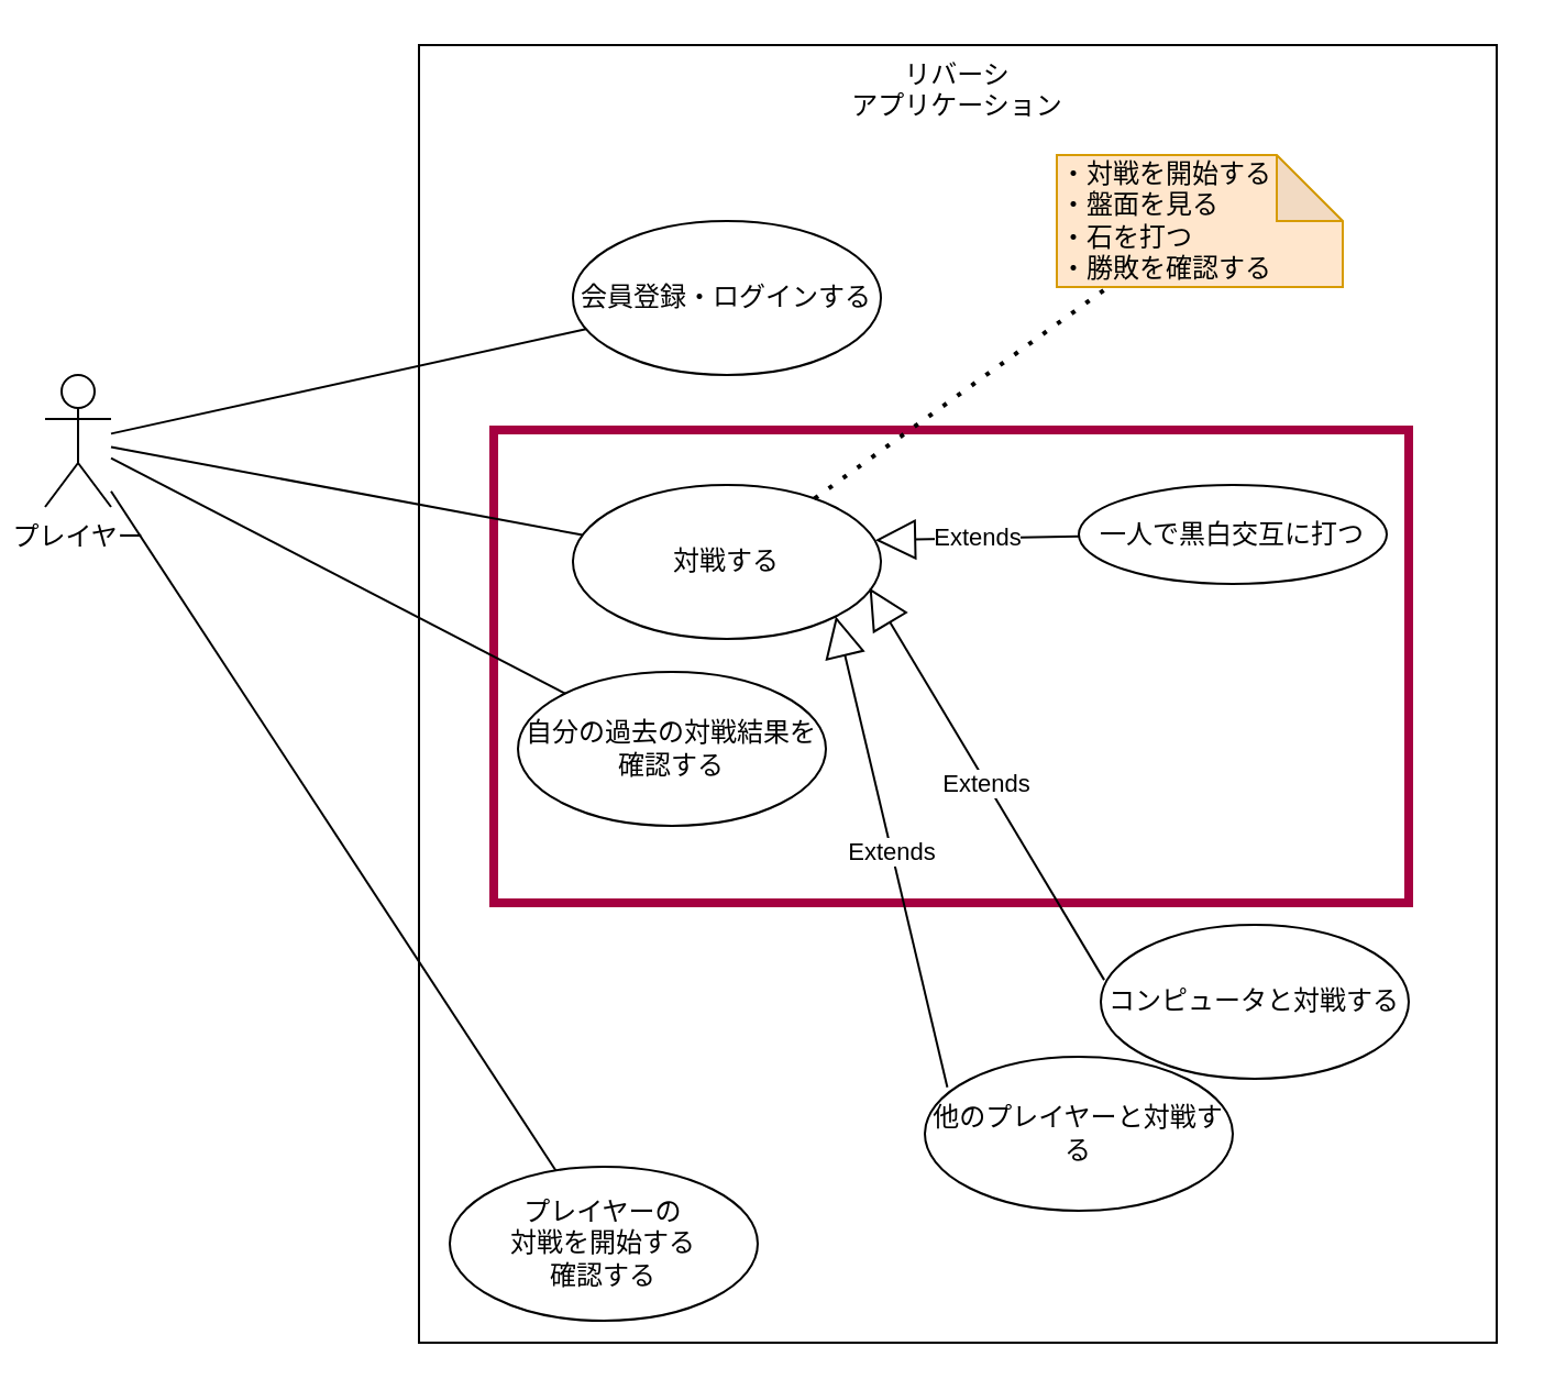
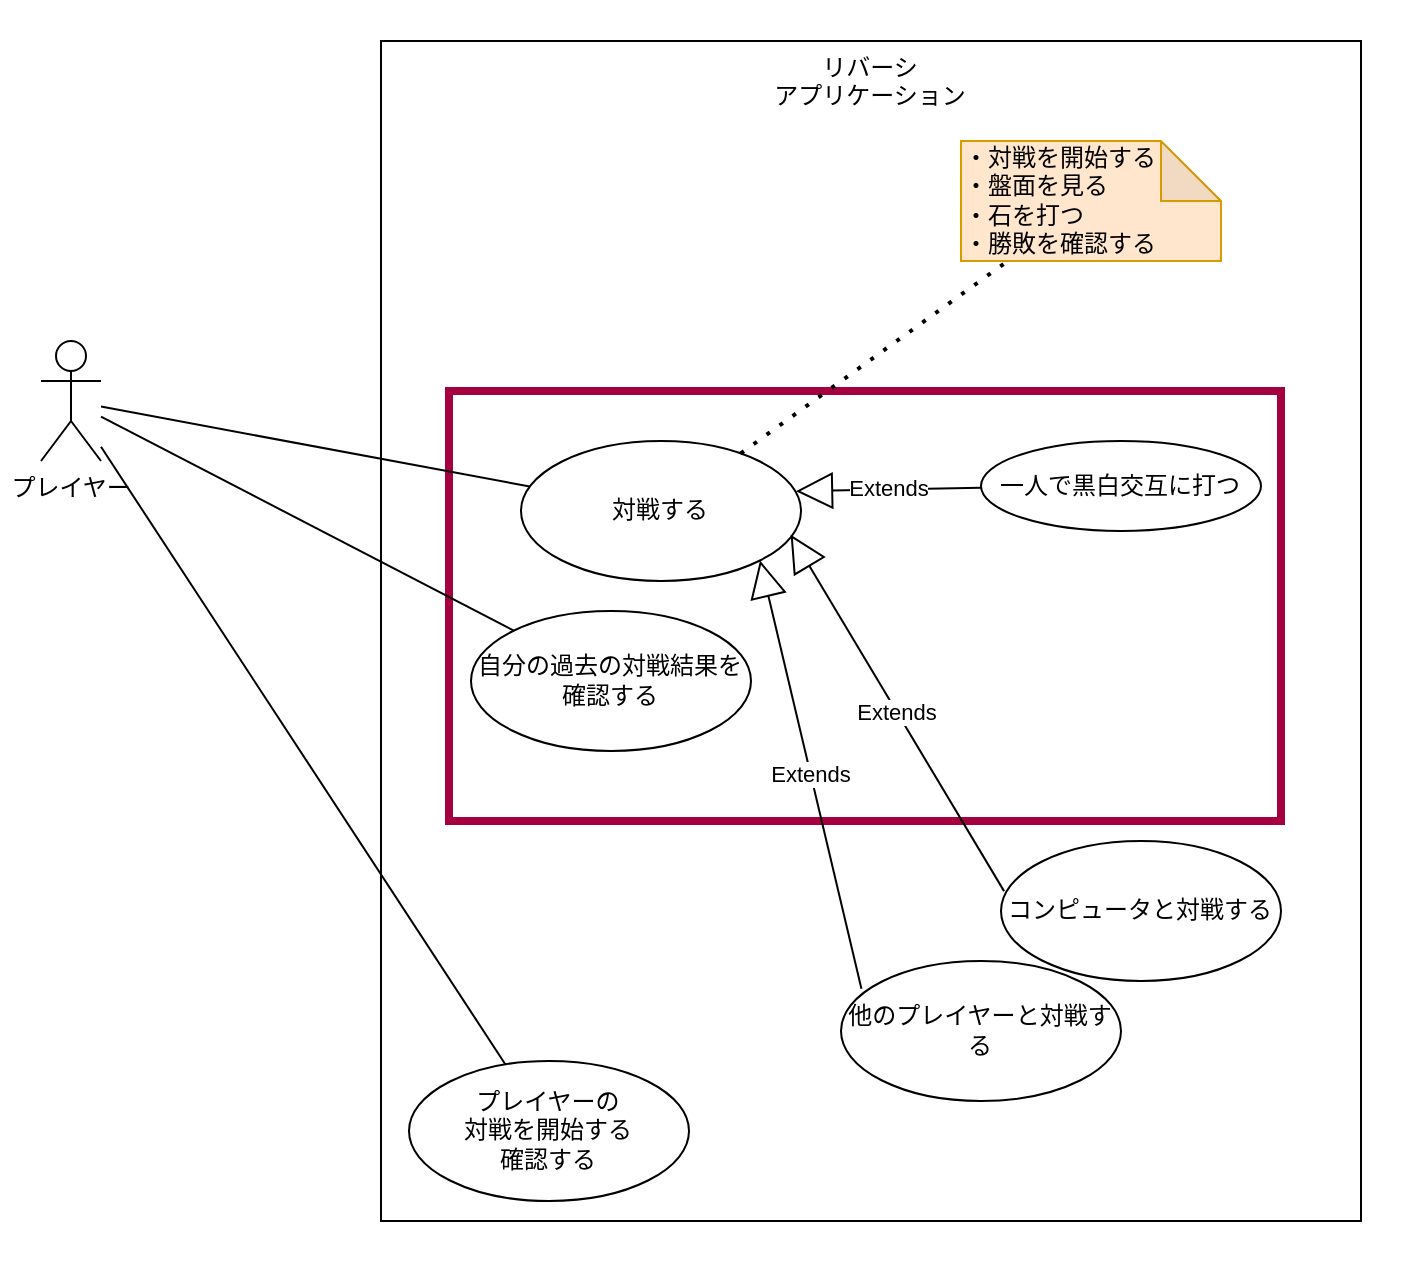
- <mxCell id="9" value="会員登録・ログインする" style="ellipse;whiteSpace=wrap;html=1;fillColor=none;" vertex="1" parent="1"><mxGeometry x="260" y="100" width="140" height="70" as="geometry" /></mxCell>
- <mxCell id="15" value="" style="endArrow=none;html=1;" edge="1" parent="1" source="4" target="9"><mxGeometry relative="1" as="geometry"><mxPoint x="50" y="190" as="sourcePoint" /><mxPoint x="274.394" y="252.794" as="targetPoint" /></mxGeometry></mxCell>
